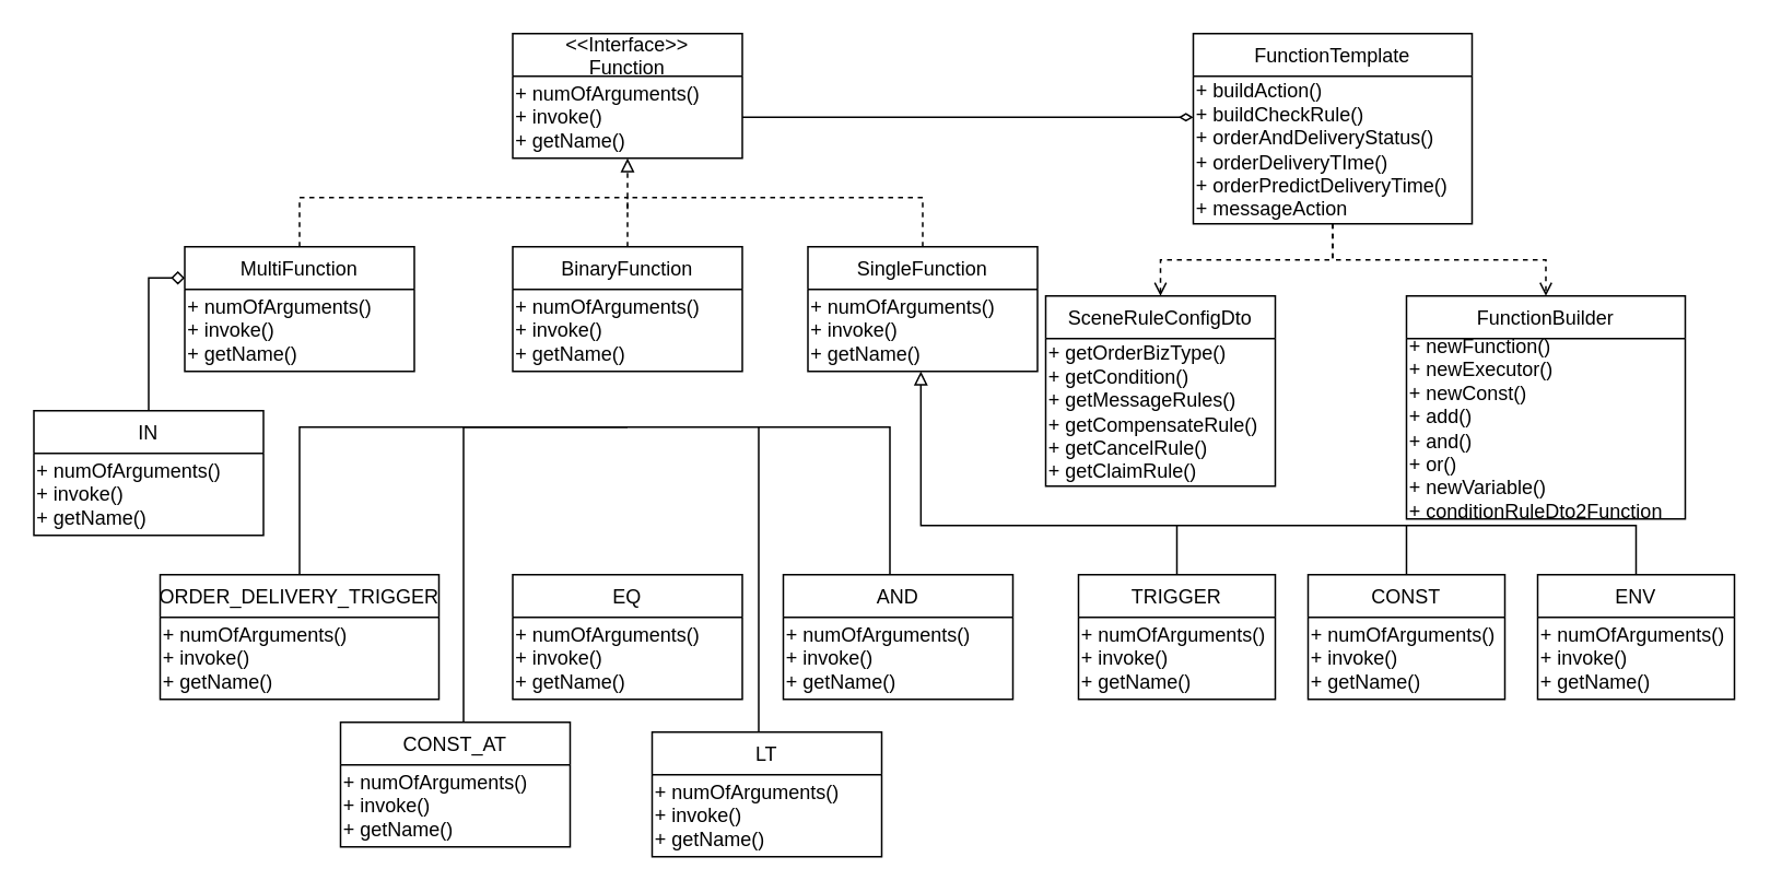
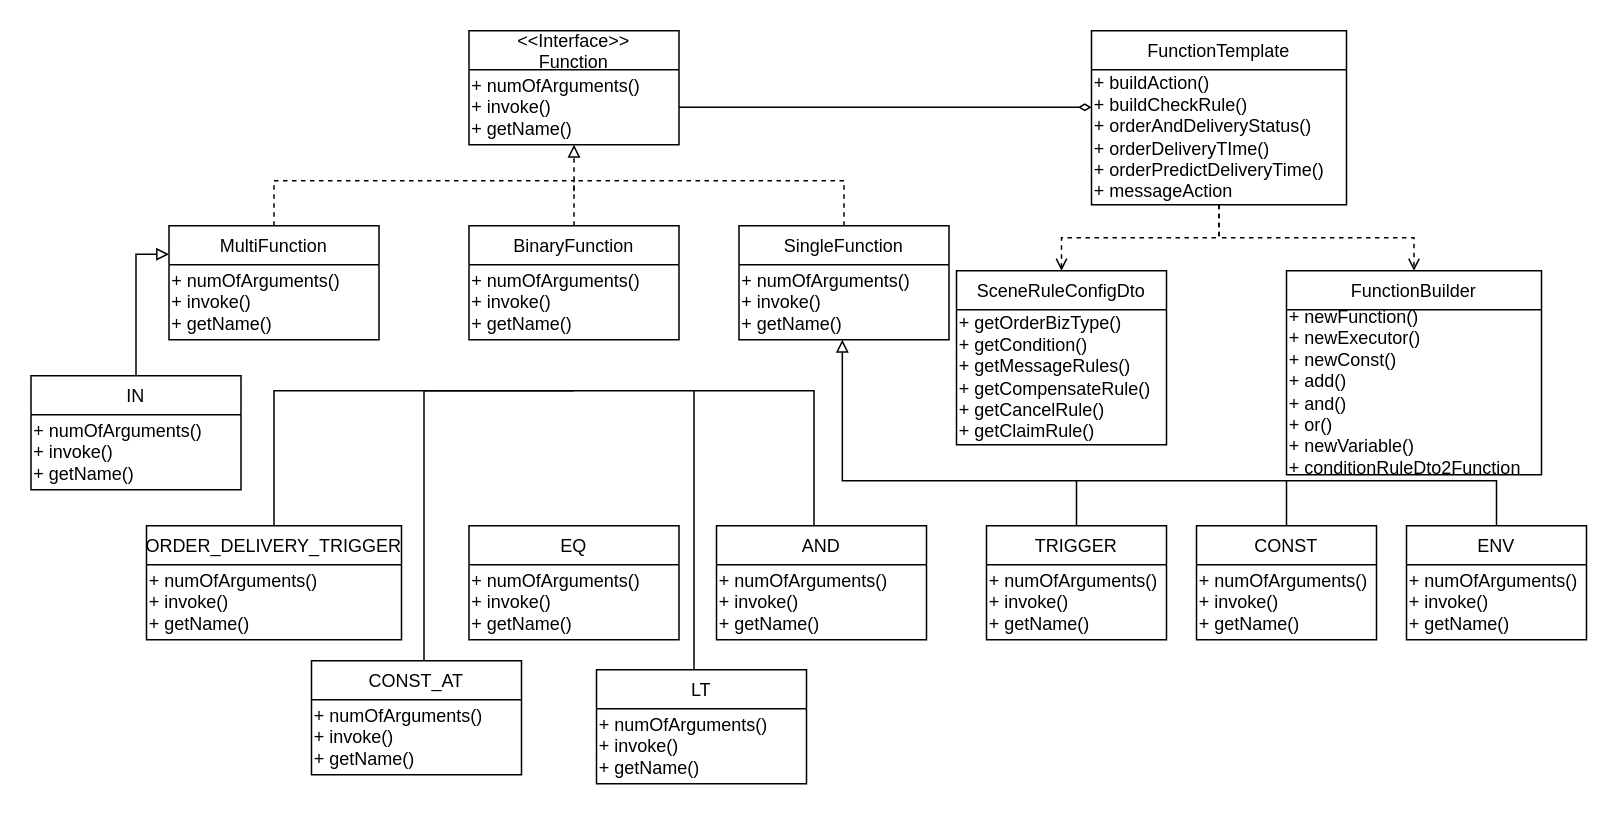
- <mxCell id="32" style="edgeStyle=orthogonalEdgeStyle;rounded=0;orthogonalLoop=1;jettySize=auto;html=1;entryX=0;entryY=0.25;entryDx=0;entryDy=0;endArrow=diamond;endFill=0;" edge="1" parent="1" source="33" target="35"><mxGeometry relative="1" as="geometry" /></mxCell>
+ <mxCell id="32" style="edgeStyle=orthogonalEdgeStyle;rounded=0;orthogonalLoop=1;jettySize=auto;html=1;entryX=0;entryY=0.25;entryDx=0;entryDy=0;endArrow=block;endFill=0;" edge="1" parent="1" source="33" target="35"><mxGeometry relative="1" as="geometry" /></mxCell>
